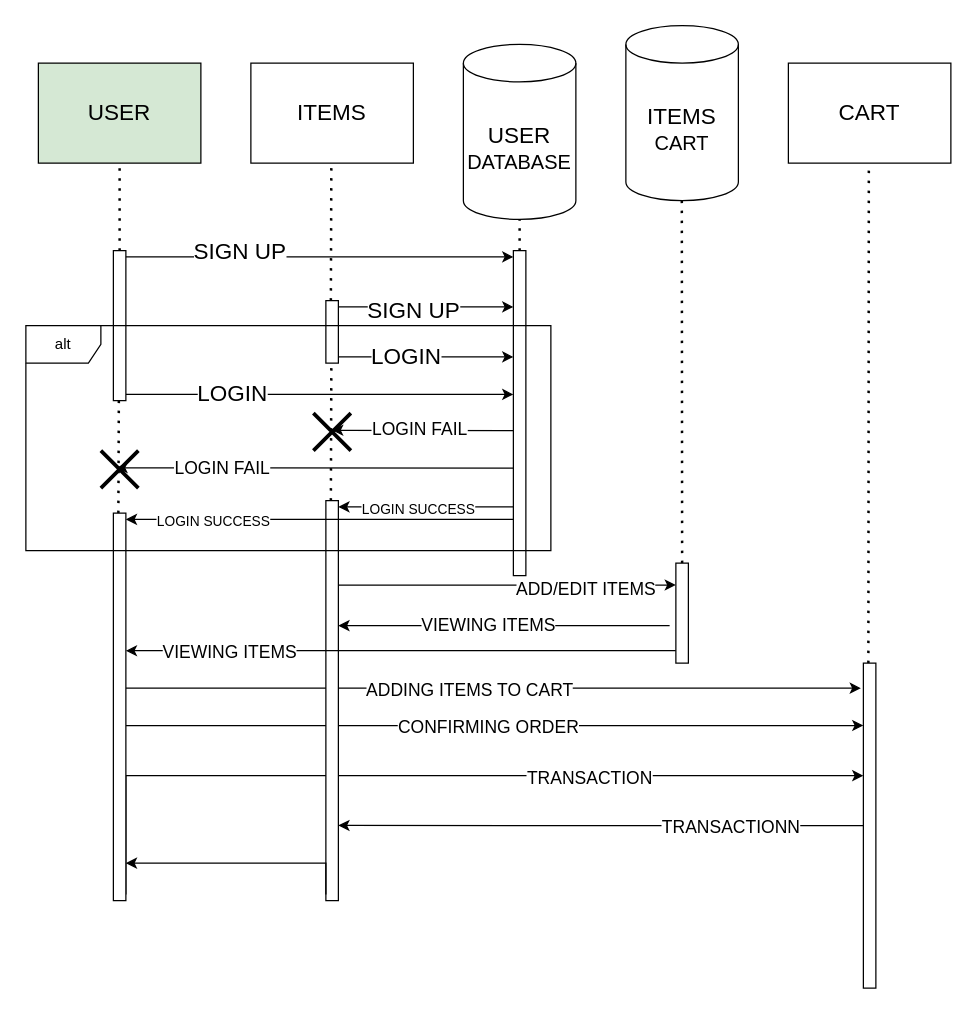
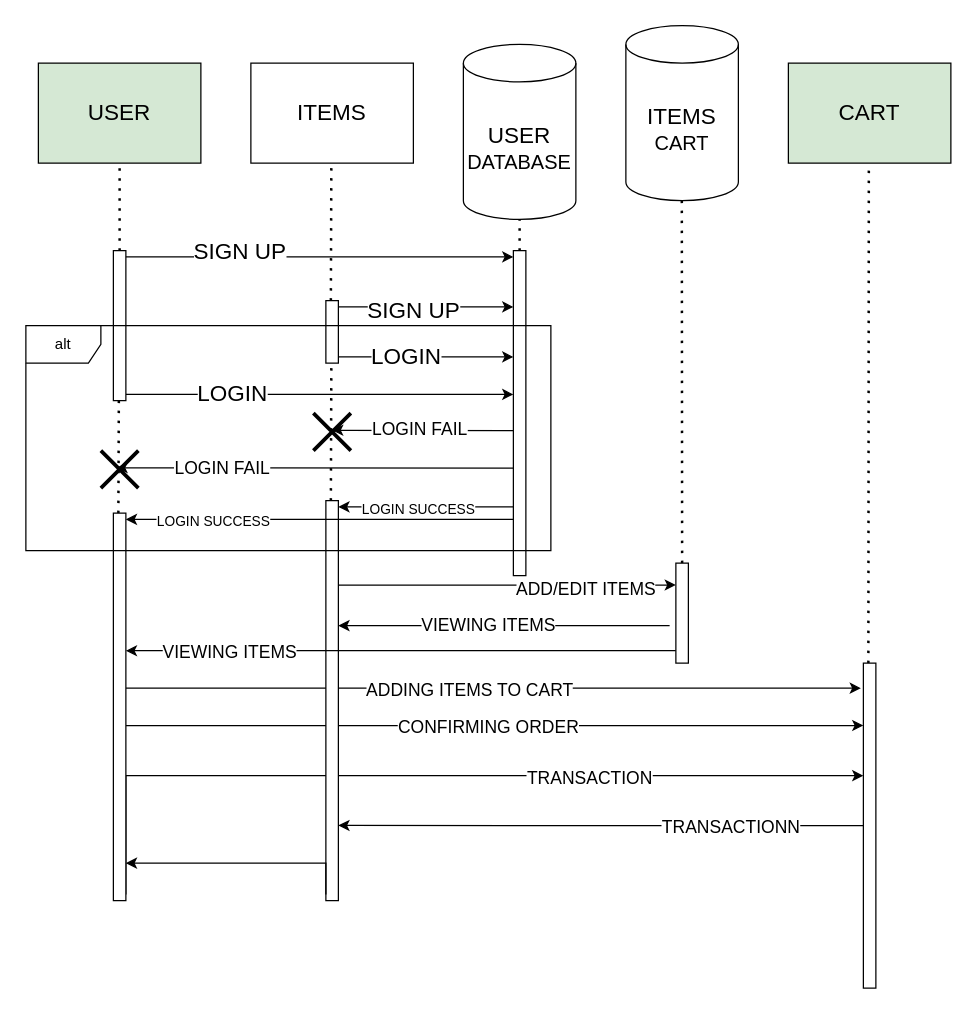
- <mxCell id="6" value="&lt;font style=&quot;font-size: 18px;&quot;&gt;CART&lt;/font&gt;" style="rounded=0;whiteSpace=wrap;html=1;" parent="1" vertex="1"><mxGeometry x="630" y="50" width="130" height="80" as="geometry" /></mxCell>
+ <mxCell id="6" value="&lt;font style=&quot;font-size: 18px;&quot;&gt;CART&lt;/font&gt;" style="rounded=0;whiteSpace=wrap;html=1;fillColor=#d5e8d4;" parent="1" vertex="1"><mxGeometry x="630" y="50" width="130" height="80" as="geometry" /></mxCell>
